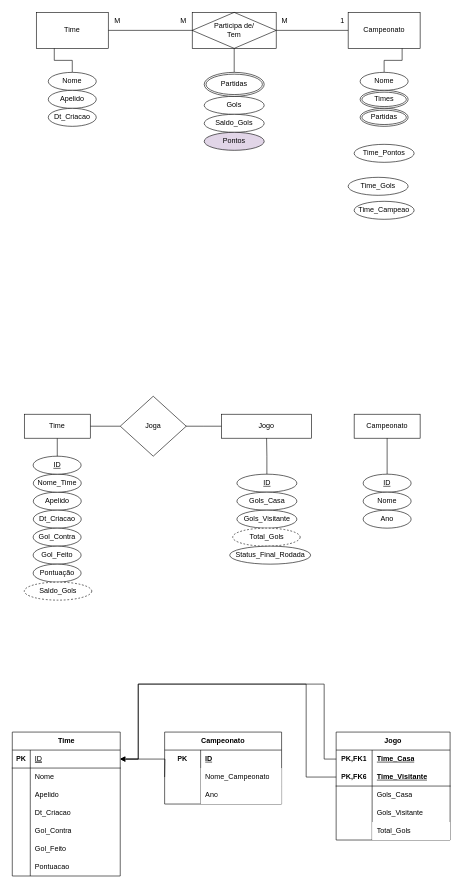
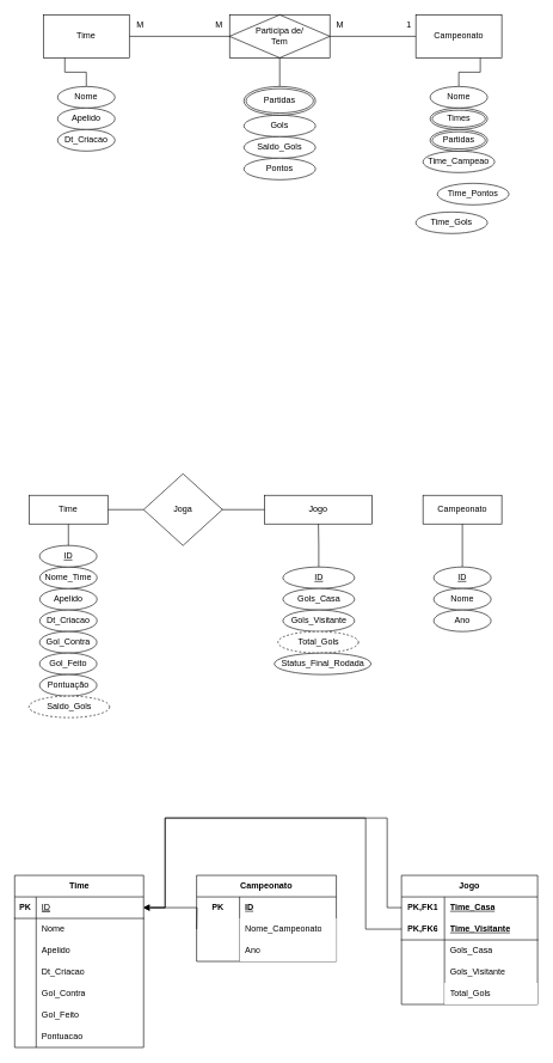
- <mxCell id="21" value="Pontos" style="ellipse;whiteSpace=wrap;html=1;align=center;fillColor=#e1d5e7;" parent="1" vertex="1"><mxGeometry x="340" y="220" width="100" height="30" as="geometry" /></mxCell>
+ <mxCell id="21" value="Pontos" style="ellipse;whiteSpace=wrap;html=1;align=center;" parent="1" vertex="1"><mxGeometry x="340" y="220" width="100" height="30" as="geometry" /></mxCell>
- <mxCell id="15" value="Time_Pontos" style="ellipse;whiteSpace=wrap;html=1;" parent="1" vertex="1"><mxGeometry x="590" y="240" width="100" height="30" as="geometry" /></mxCell>
+ <mxCell id="15" value="Time_Pontos" style="ellipse;whiteSpace=wrap;html=1;" parent="1" vertex="1"><mxGeometry x="610" y="255" width="100" height="30" as="geometry" /></mxCell>
- <mxCell id="11" value="Time_Campeao" style="ellipse;whiteSpace=wrap;html=1;" parent="1" vertex="1"><mxGeometry x="590" y="335" width="100" height="30" as="geometry" /></mxCell>
+ <mxCell id="11" value="Time_Campeao" style="ellipse;whiteSpace=wrap;html=1;" parent="1" vertex="1"><mxGeometry x="590" y="210" width="100" height="30" as="geometry" /></mxCell>
